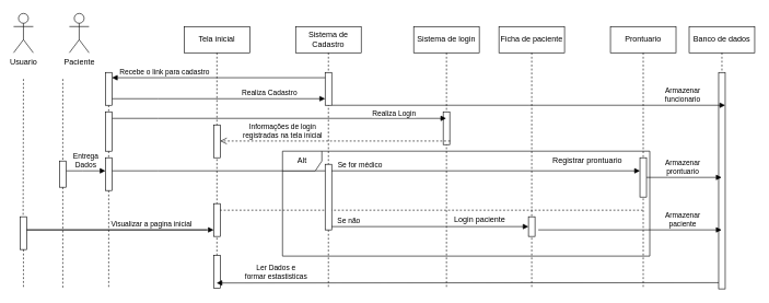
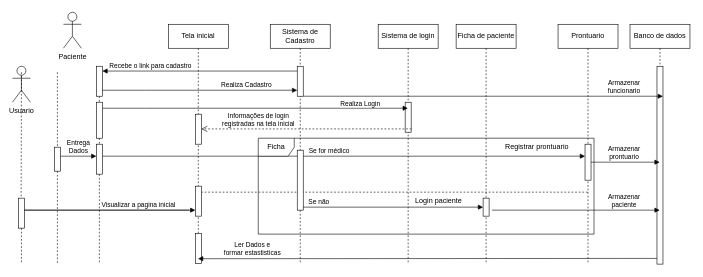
- <mxCell id="17" value="Usuario" style="shape=umlActor;verticalLabelPosition=bottom;verticalAlign=top;html=1;" vertex="1" parent="1"><mxGeometry x="20" y="20" width="30" height="60" as="geometry" /></mxCell>
+ <mxCell id="17" value="Usuario" style="shape=umlActor;verticalLabelPosition=bottom;verticalAlign=top;html=1;" vertex="1" parent="1"><mxGeometry x="20" y="110" width="30" height="60" as="geometry" /></mxCell>
- <mxCell id="24" value="Alt" style="shape=umlFrame;whiteSpace=wrap;html=1;pointerEvents=0;" vertex="1" parent="1"><mxGeometry x="430" y="230" width="560" height="160" as="geometry" /></mxCell>
+ <mxCell id="24" value="Ficha" style="shape=umlFrame;whiteSpace=wrap;html=1;pointerEvents=0;" vertex="1" parent="1"><mxGeometry x="430" y="230" width="560" height="160" as="geometry" /></mxCell>
